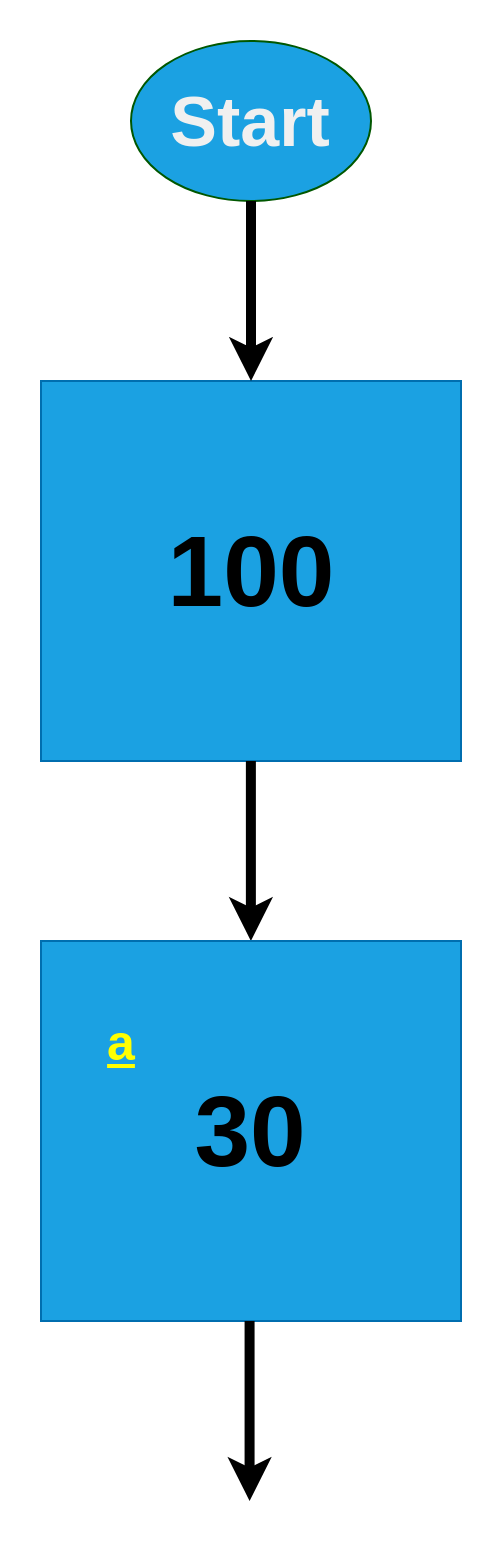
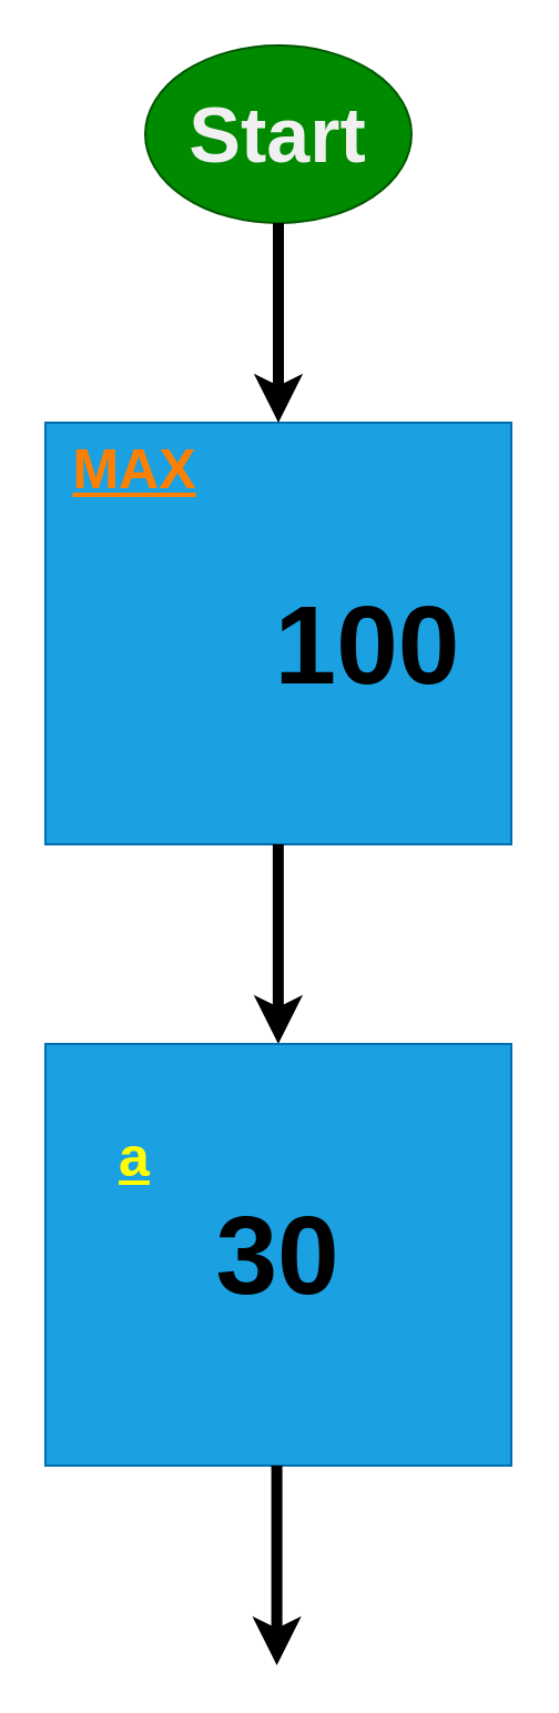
- <mxCell id="5" value="&lt;font size=&quot;1&quot; color=&quot;#f0f0f0&quot;&gt;&lt;b style=&quot;font-size: 35px;&quot;&gt;Start&lt;/b&gt;&lt;/font&gt;" style="ellipse;whiteSpace=wrap;html=1;fontSize=25;fontColor=#ffffff;fillColor=#1ba1e2;strokeColor=#005700;" parent="1" vertex="1"><mxGeometry x="65" y="20" width="120" height="80" as="geometry" /></mxCell>
+ <mxCell id="5" value="&lt;font size=&quot;1&quot; color=&quot;#f0f0f0&quot;&gt;&lt;b style=&quot;font-size: 35px;&quot;&gt;Start&lt;/b&gt;&lt;/font&gt;" style="ellipse;whiteSpace=wrap;html=1;fontSize=25;fontColor=#ffffff;fillColor=#008a00;strokeColor=#005700;" parent="1" vertex="1"><mxGeometry x="65" y="20" width="120" height="80" as="geometry" /></mxCell>
+ <mxCell id="3" value="&lt;font size=&quot;1&quot; color=&quot;#ff8000&quot;&gt;&lt;b style=&quot;&quot;&gt;&lt;u style=&quot;font-size: 25px;&quot;&gt;MAX&lt;/u&gt;&lt;/b&gt;&lt;/font&gt;" style="text;html=1;align=center;verticalAlign=middle;resizable=0;points=[];autosize=1;strokeColor=none;fillColor=none;" parent="1" vertex="1"><mxGeometry x="20" y="190" width="80" height="40" as="geometry" /></mxCell>
- <mxCell id="4" value="&lt;font size=&quot;1&quot; color=&quot;#000000&quot;&gt;&lt;b style=&quot;font-size: 50px;&quot;&gt;100&lt;/b&gt;&lt;/font&gt;" style="text;html=1;align=center;verticalAlign=middle;resizable=0;points=[];autosize=1;strokeColor=none;fillColor=none;fontSize=25;fontColor=#FF8000;" parent="1" vertex="1"><mxGeometry x="70" y="250" width="110" height="70" as="geometry" /></mxCell>
+ <mxCell id="4" value="&lt;font size=&quot;1&quot; color=&quot;#000000&quot;&gt;&lt;b style=&quot;font-size: 50px;&quot;&gt;100&lt;/b&gt;&lt;/font&gt;" style="text;html=1;align=center;verticalAlign=middle;resizable=0;points=[];autosize=1;strokeColor=none;fillColor=none;fontSize=25;fontColor=#FF8000;" parent="1" vertex="1"><mxGeometry x="110" y="255" width="110" height="70" as="geometry" /></mxCell>
